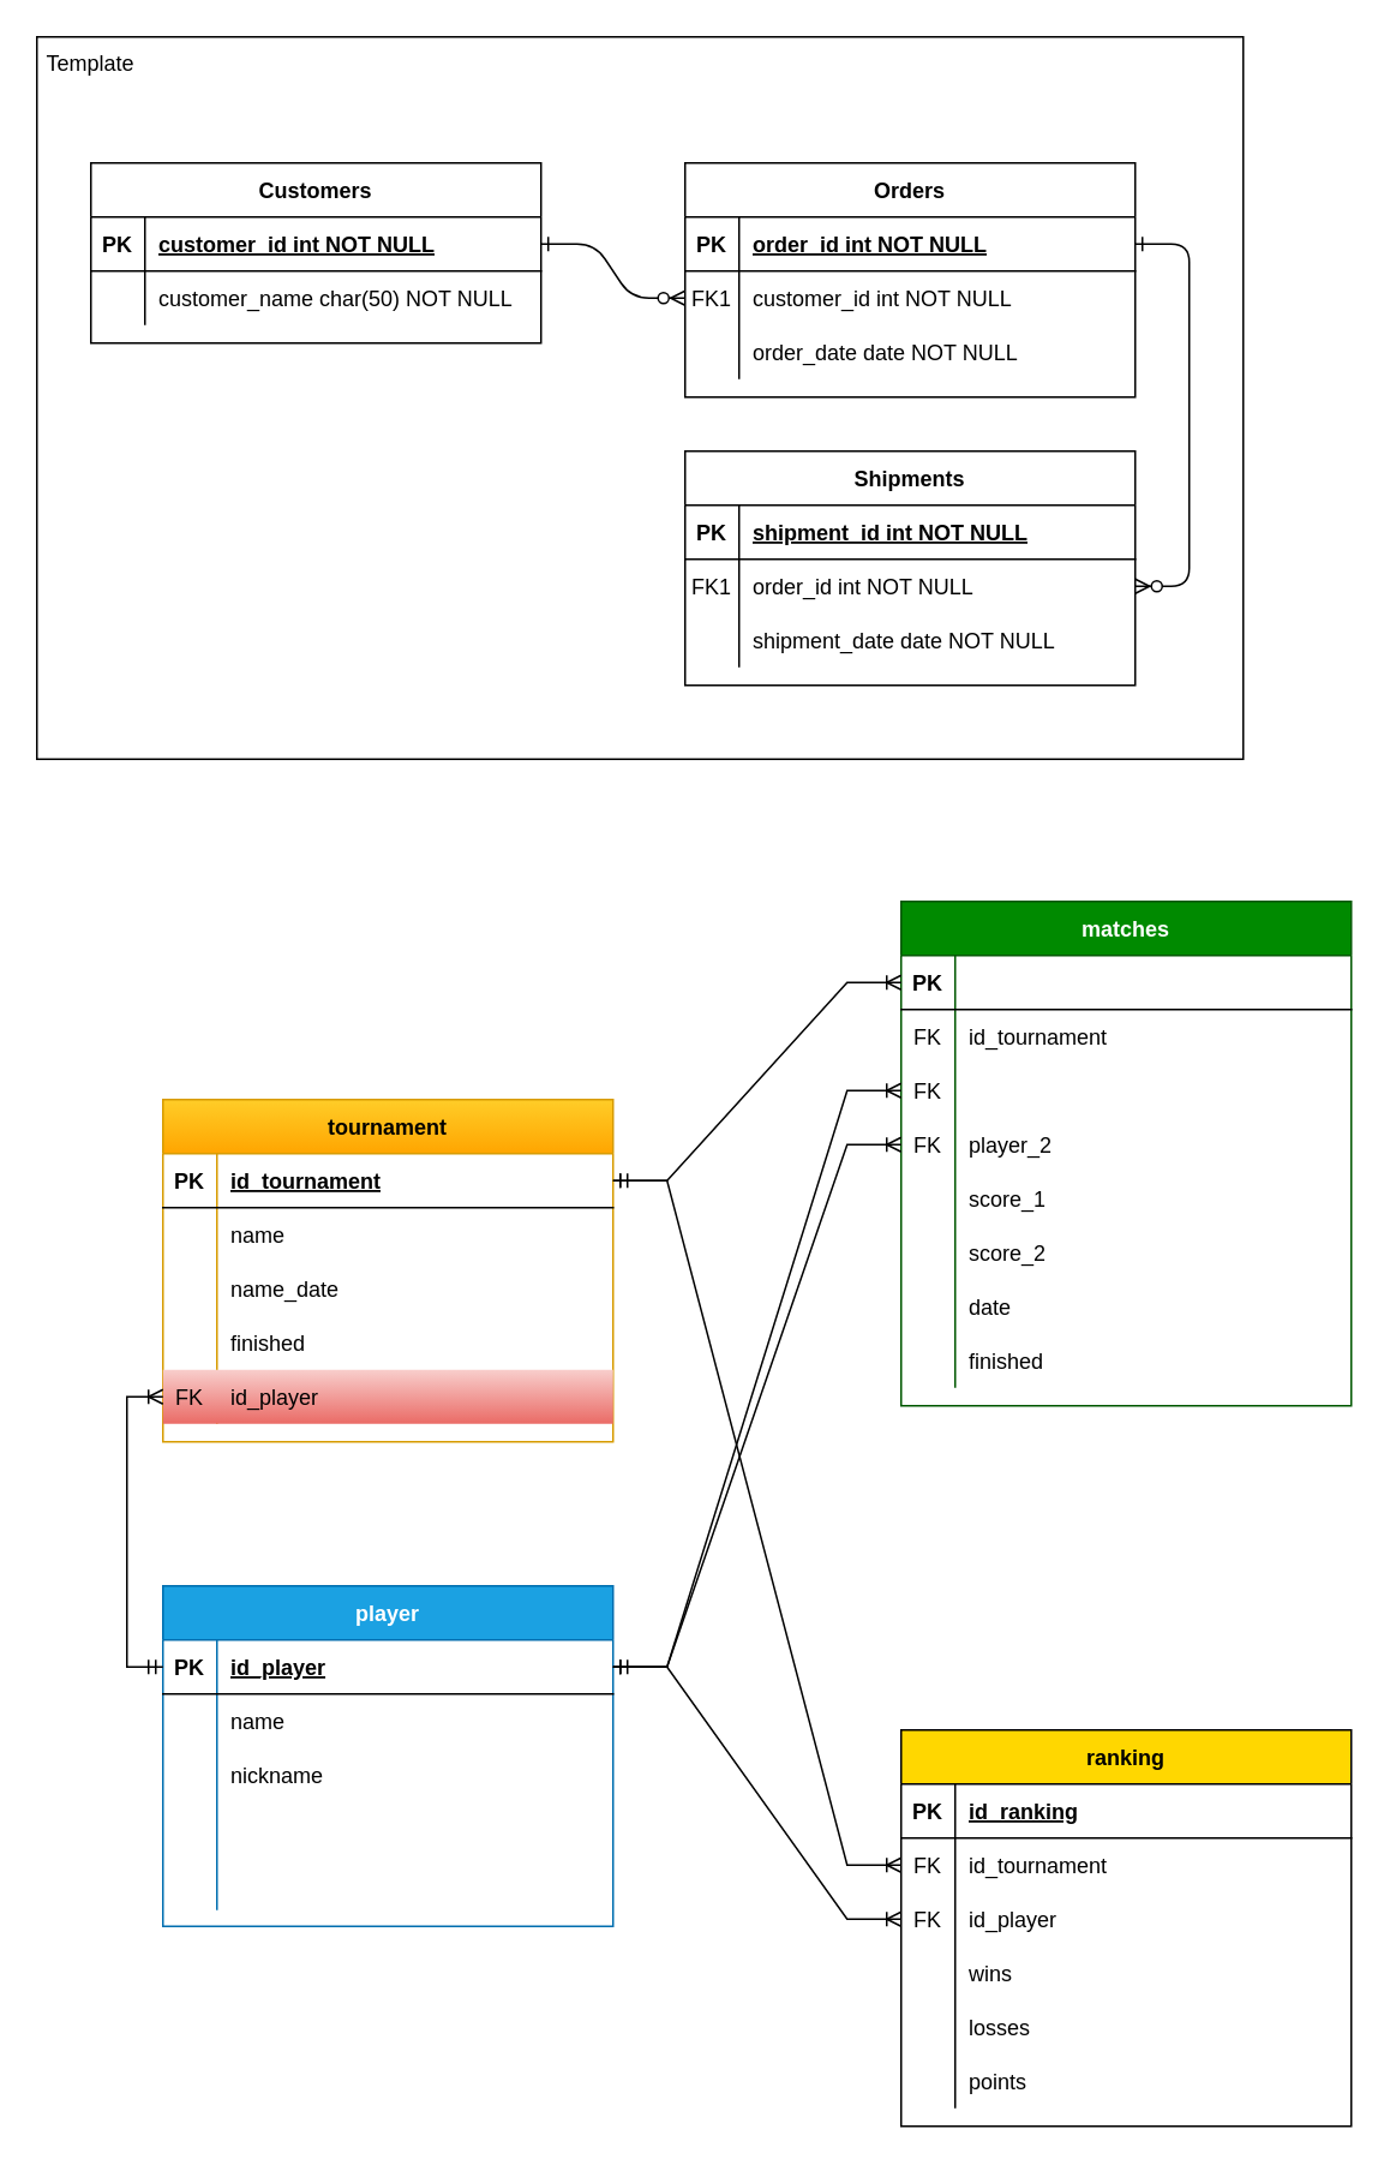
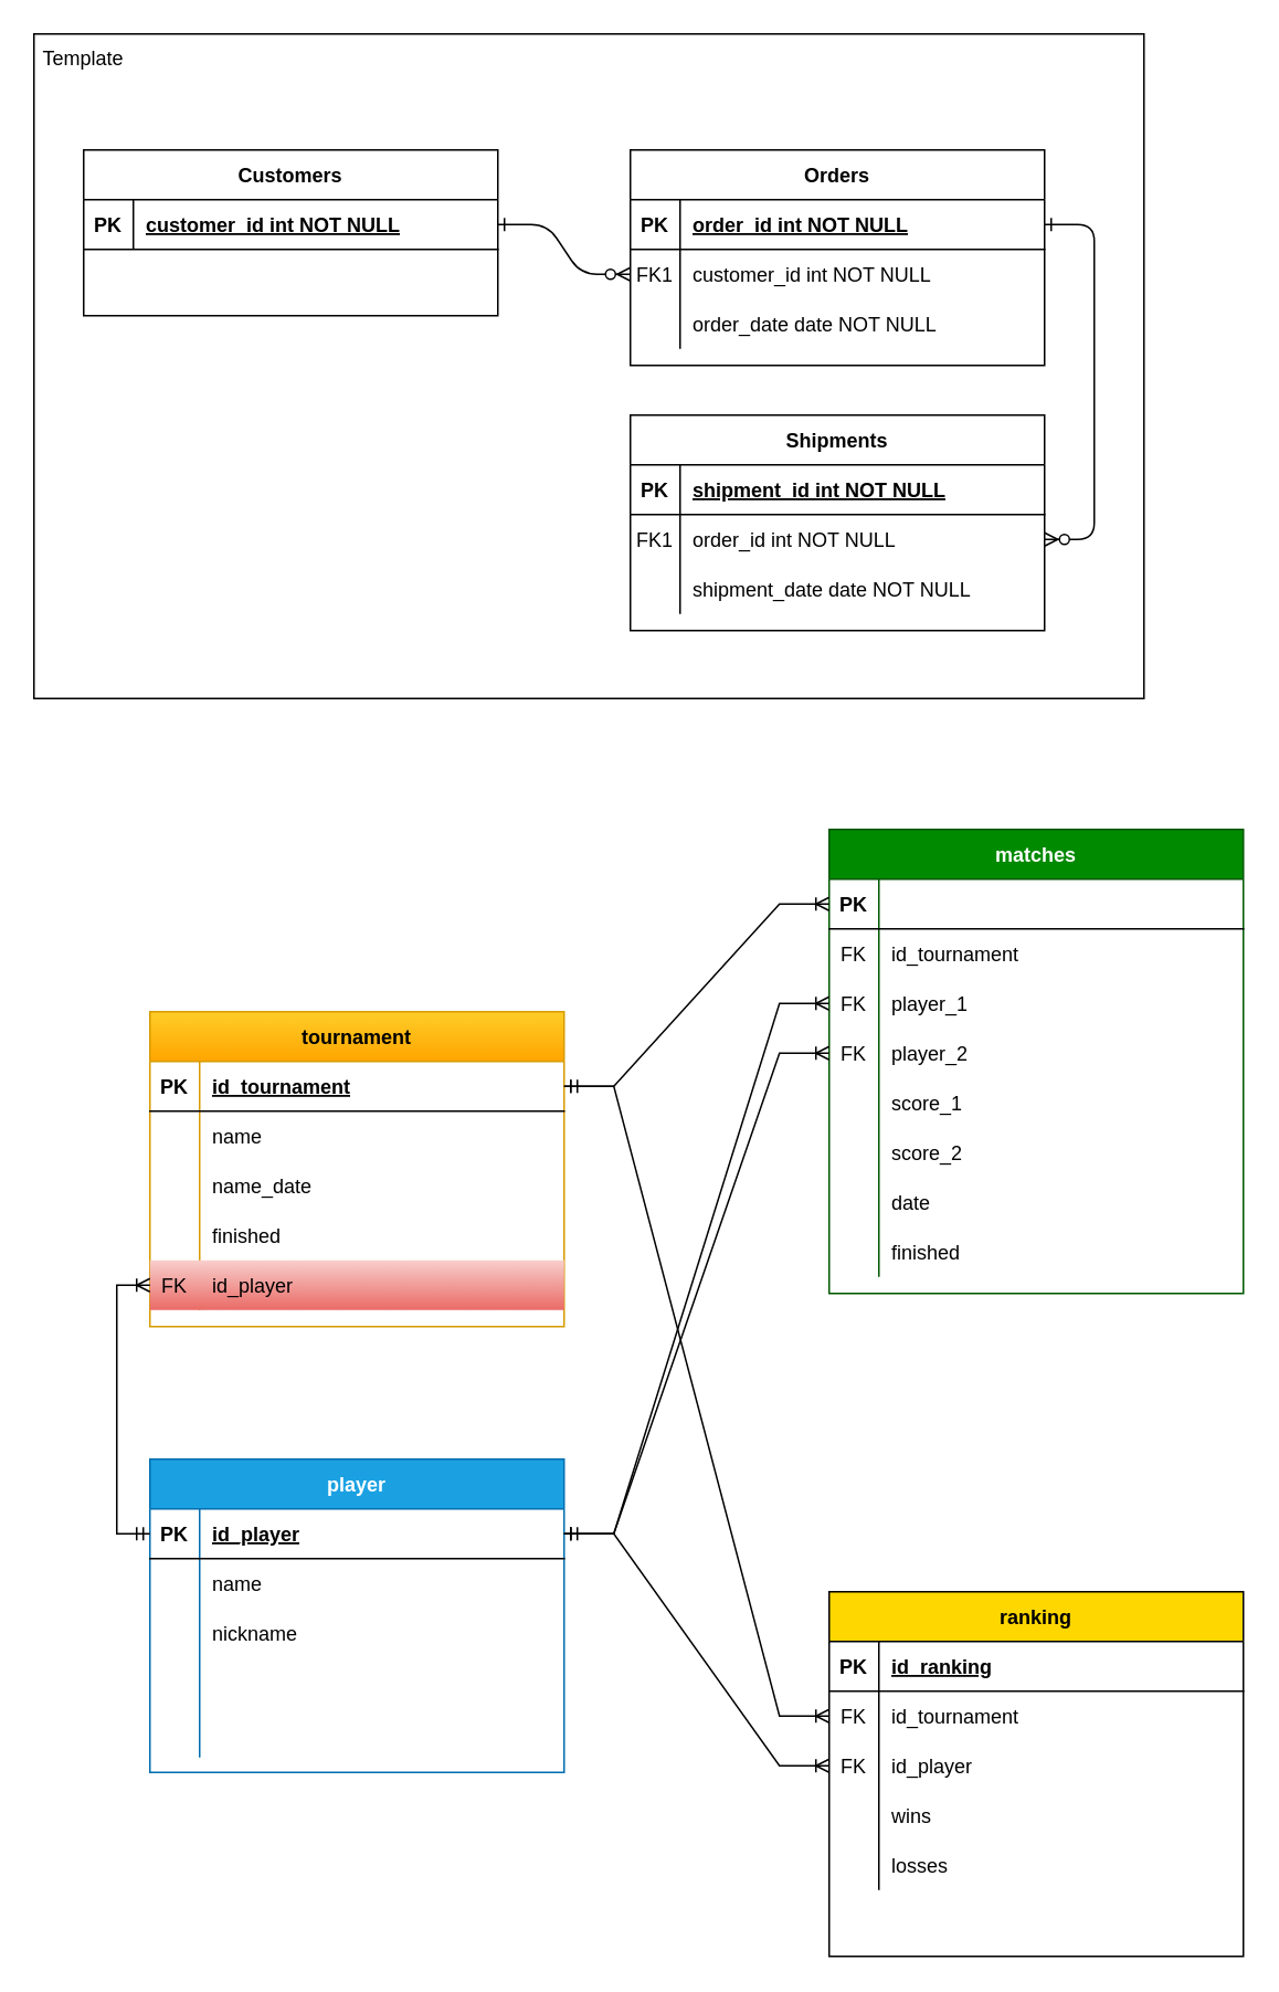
- <mxCell id="32" value="customer_name char(50) NOT NULL" style="shape=partialRectangle;overflow=hidden;connectable=0;fillColor=none;top=0;left=0;bottom=0;right=0;align=left;spacingLeft=6;" parent="30" vertex="1"><mxGeometry x="30" width="220" height="30" as="geometry"><mxRectangle width="220" height="30" as="alternateBounds" /></mxGeometry></mxCell>
+ <mxCell id="74" value="player_1" style="shape=partialRectangle;overflow=hidden;connectable=0;fillColor=none;top=0;left=0;bottom=0;right=0;align=left;spacingLeft=6;rounded=0;strokeColor=default;verticalAlign=middle;fontFamily=Helvetica;fontSize=12;fontColor=default;" vertex="1" parent="72"><mxGeometry x="30" width="220" height="30" as="geometry"><mxRectangle width="220" height="30" as="alternateBounds" /></mxGeometry></mxCell>
- <mxCell id="110" value="points" style="shape=partialRectangle;overflow=hidden;connectable=0;fillColor=none;top=0;left=0;bottom=0;right=0;align=left;spacingLeft=6;rounded=0;strokeColor=default;verticalAlign=middle;fontFamily=Helvetica;fontSize=12;fontColor=default;" vertex="1" parent="108"><mxGeometry x="30" width="220" height="30" as="geometry"><mxRectangle width="220" height="30" as="alternateBounds" /></mxGeometry></mxCell>
